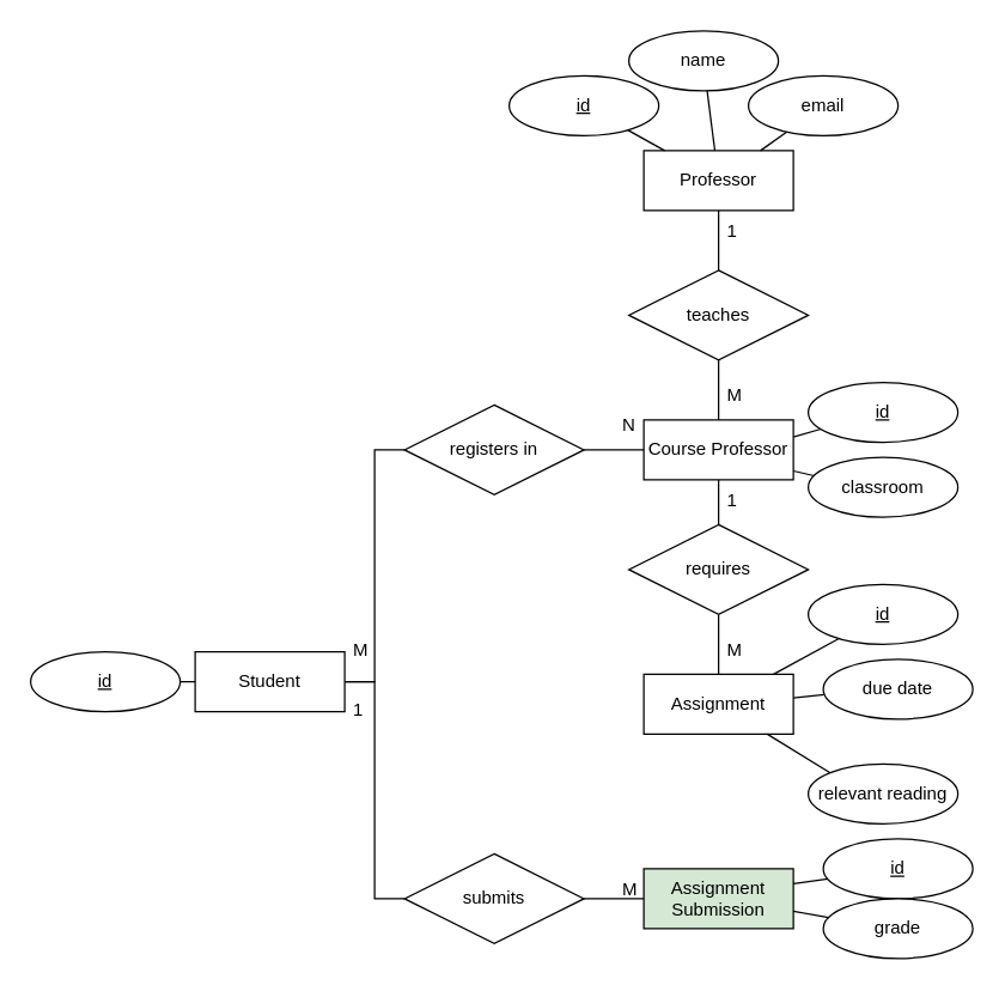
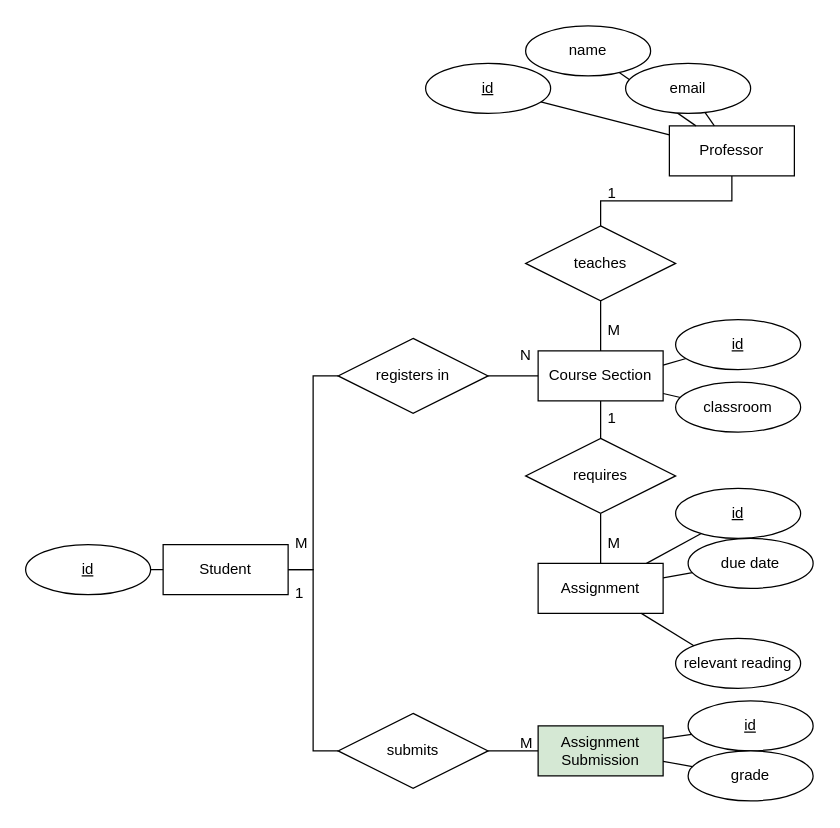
- <mxCell id="3" value="Professor" style="whiteSpace=wrap;html=1;align=center;" parent="1" vertex="1"><mxGeometry x="430" y="100" width="100" height="40" as="geometry" /></mxCell>
+ <mxCell id="3" value="Professor" style="whiteSpace=wrap;html=1;align=center;" parent="1" vertex="1"><mxGeometry x="535" y="100" width="100" height="40" as="geometry" /></mxCell>
- <mxCell id="8" value="Course Professor" style="whiteSpace=wrap;html=1;align=center;" parent="1" vertex="1"><mxGeometry x="430" y="280" width="100" height="40" as="geometry" /></mxCell>
+ <mxCell id="8" value="Course Section" style="whiteSpace=wrap;html=1;align=center;" parent="1" vertex="1"><mxGeometry x="430" y="280" width="100" height="40" as="geometry" /></mxCell>
- <mxCell id="39" value="due date" style="ellipse;whiteSpace=wrap;html=1;align=center;" parent="1" vertex="1"><mxGeometry x="550" y="440" width="100" height="40" as="geometry" /></mxCell>
+ <mxCell id="39" value="due date" style="ellipse;whiteSpace=wrap;html=1;align=center;" parent="1" vertex="1"><mxGeometry x="550" y="430" width="100" height="40" as="geometry" /></mxCell>
